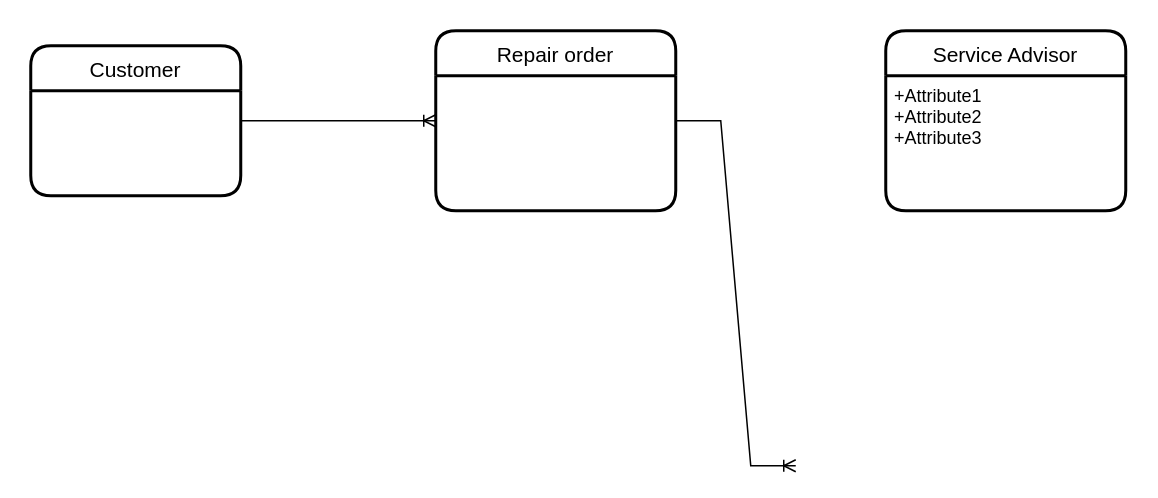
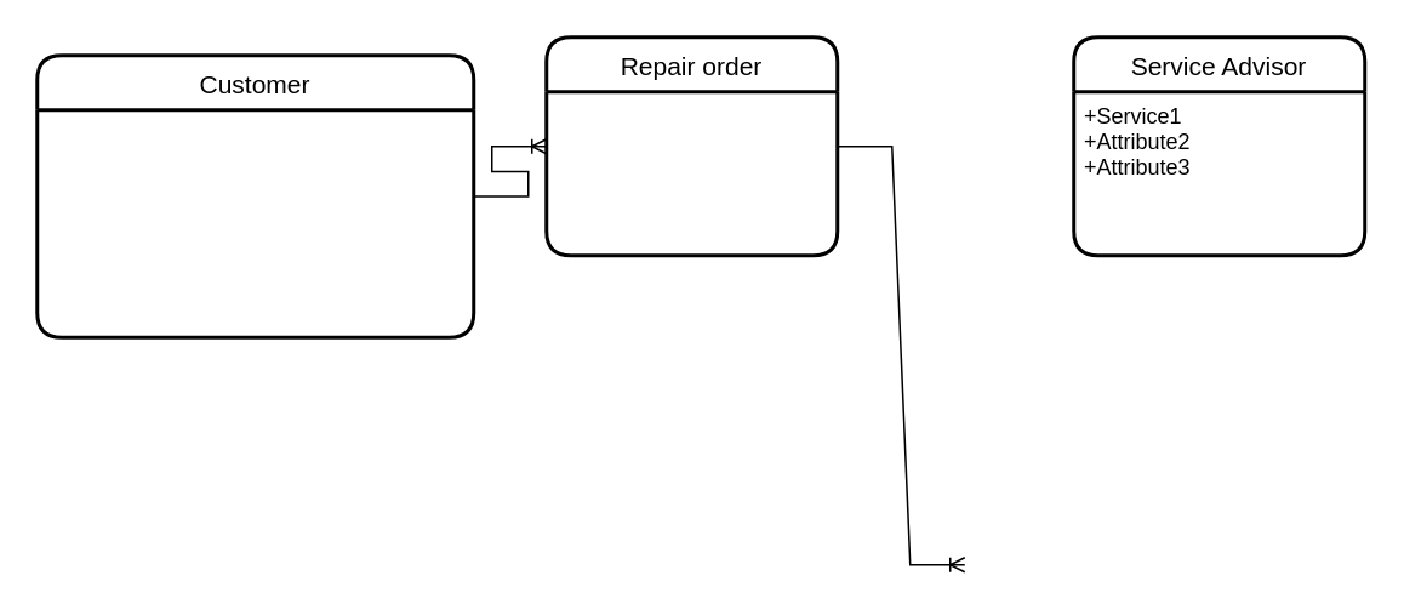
- <mxCell id="5" value="+Attribute1&#10;+Attribute2&#10;+Attribute3" style="align=left;strokeColor=none;fillColor=none;spacingLeft=4;fontSize=12;verticalAlign=top;resizable=0;rotatable=0;part=1;" vertex="1" parent="4"><mxGeometry y="30" width="160" height="90" as="geometry" /></mxCell>
+ <mxCell id="5" value="+Service1&#10;+Attribute2&#10;+Attribute3" style="align=left;strokeColor=none;fillColor=none;spacingLeft=4;fontSize=12;verticalAlign=top;resizable=0;rotatable=0;part=1;" vertex="1" parent="4"><mxGeometry y="30" width="160" height="90" as="geometry" /></mxCell>
- <mxCell id="2" value="Customer" style="swimlane;childLayout=stackLayout;horizontal=1;startSize=30;horizontalStack=0;rounded=1;fontSize=14;fontStyle=0;strokeWidth=2;resizeParent=0;resizeLast=1;shadow=0;dashed=0;align=center;" vertex="1" parent="1"><mxGeometry x="20" y="30" width="140" height="100" as="geometry" /></mxCell>
+ <mxCell id="2" value="Customer" style="swimlane;childLayout=stackLayout;horizontal=1;startSize=30;horizontalStack=0;rounded=1;fontSize=14;fontStyle=0;strokeWidth=2;resizeParent=0;resizeLast=1;shadow=0;dashed=0;align=center;" vertex="1" parent="1"><mxGeometry x="20" y="30" width="240" height="155" as="geometry" /></mxCell>
- <mxCell id="3" value="Repair order" style="swimlane;childLayout=stackLayout;horizontal=1;startSize=30;horizontalStack=0;rounded=1;fontSize=14;fontStyle=0;strokeWidth=2;resizeParent=0;resizeLast=1;shadow=0;dashed=0;align=center;" vertex="1" parent="1"><mxGeometry x="290" y="20" width="160" height="120" as="geometry" /></mxCell>
+ <mxCell id="3" value="Repair order" style="swimlane;childLayout=stackLayout;horizontal=1;startSize=30;horizontalStack=0;rounded=1;fontSize=14;fontStyle=0;strokeWidth=2;resizeParent=0;resizeLast=1;shadow=0;dashed=0;align=center;" vertex="1" parent="1"><mxGeometry x="300" y="20" width="160" height="120" as="geometry" /></mxCell>
